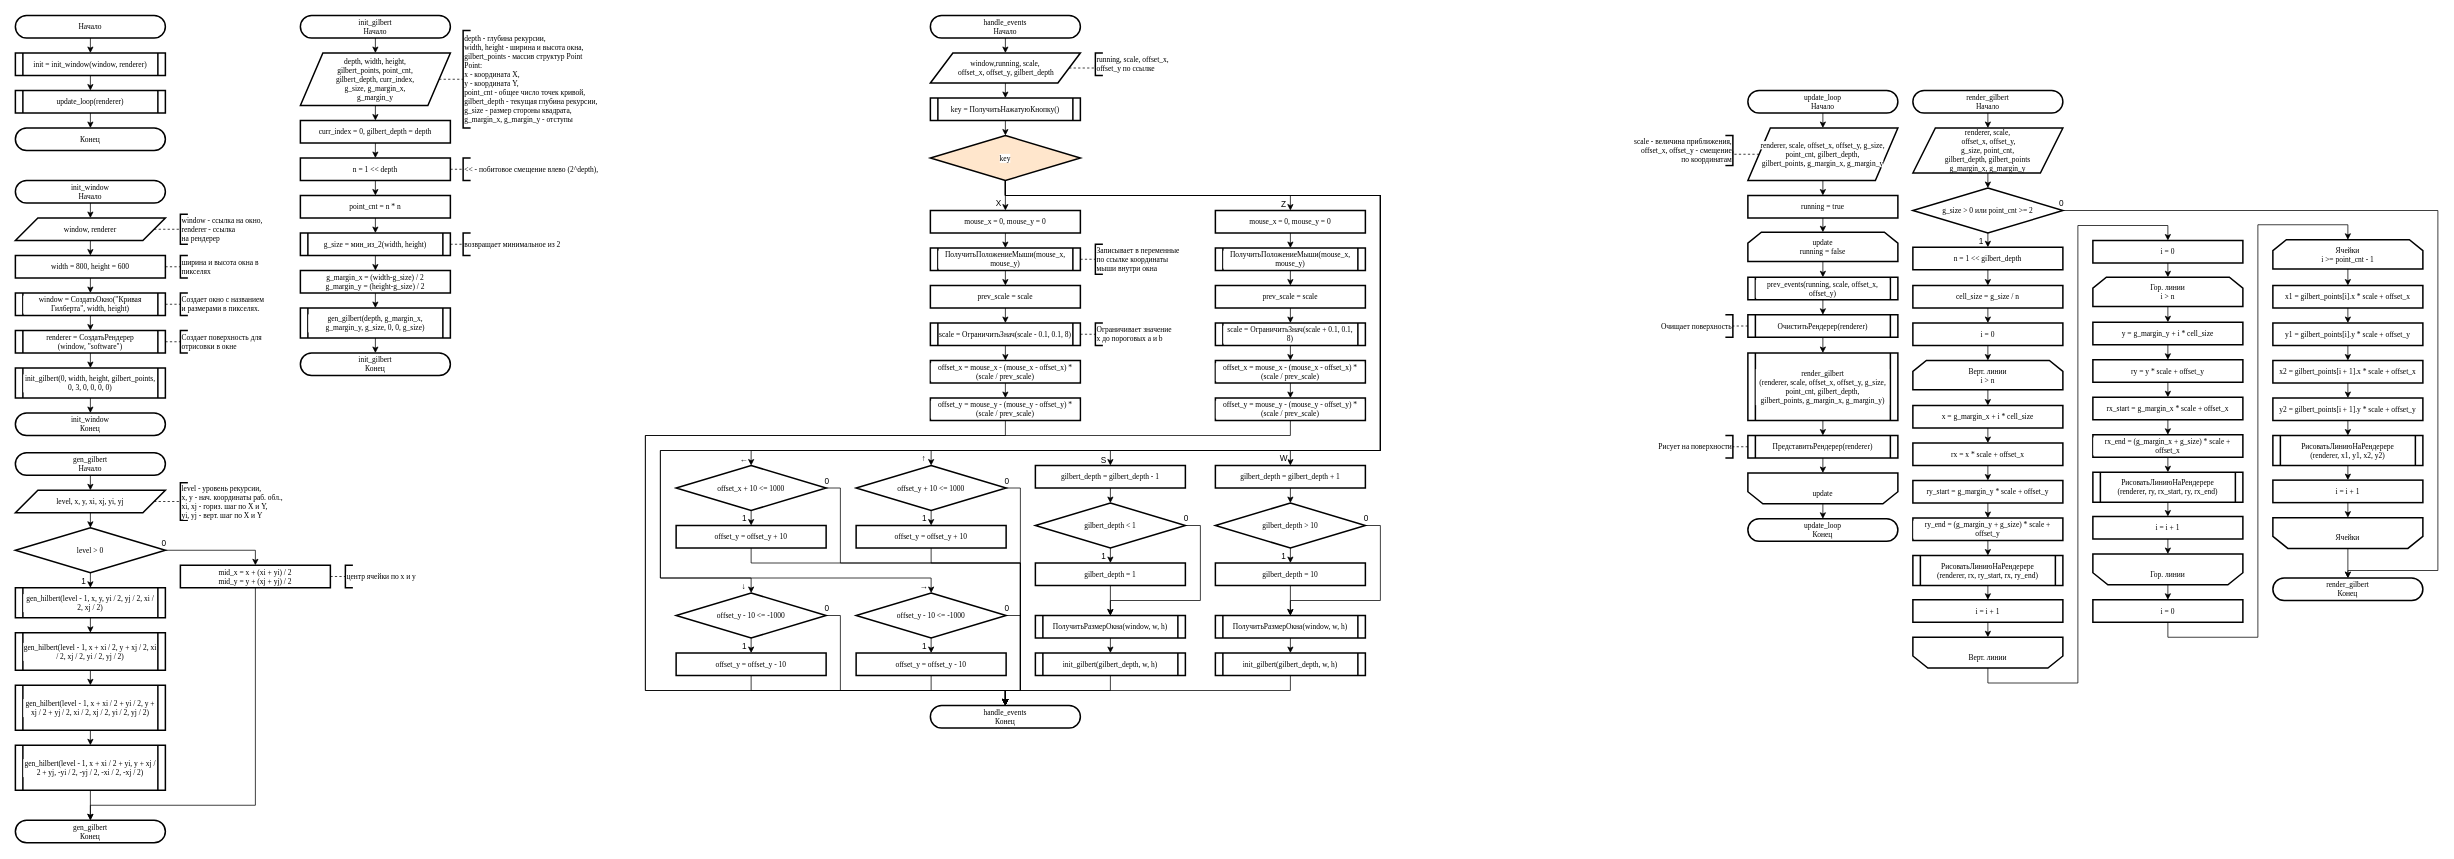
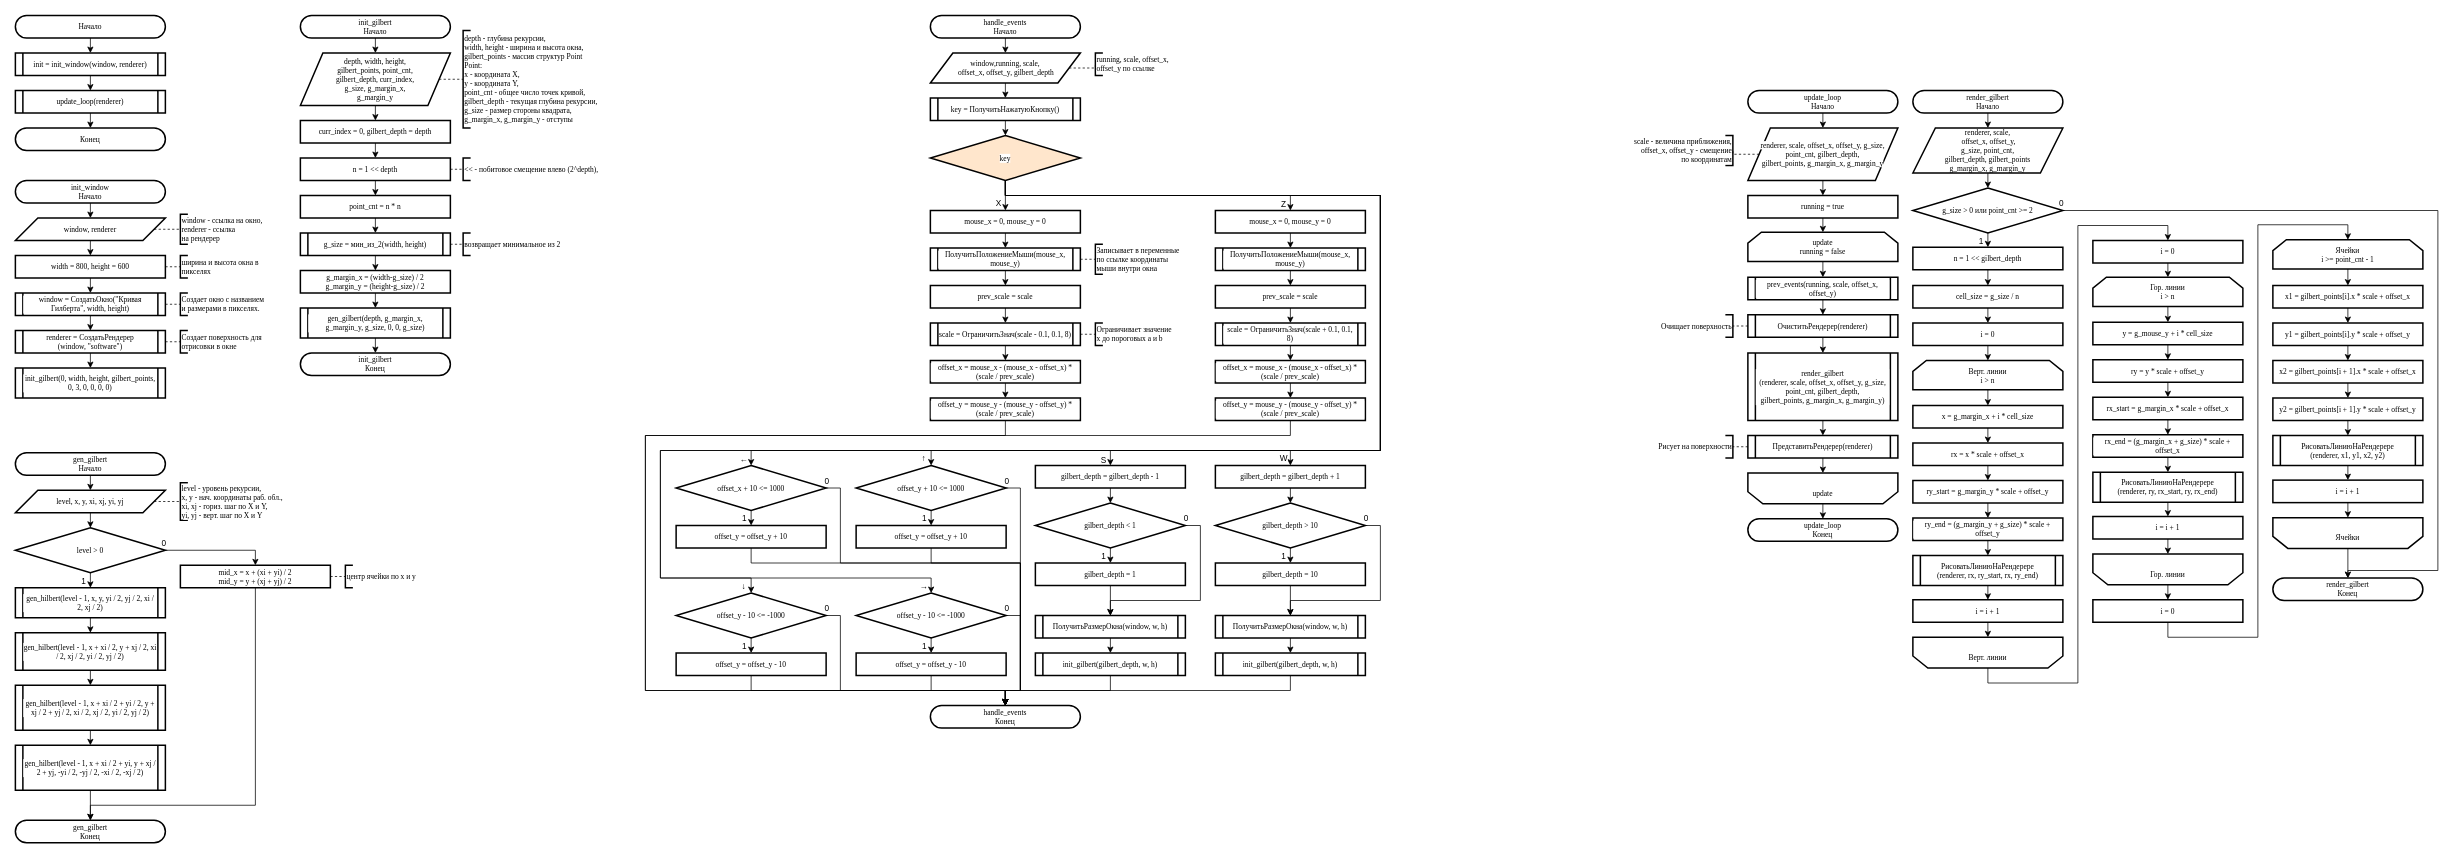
- <mxCell id="252" value="y = g_margin_y + i * cell_size" style="rounded=0;whiteSpace=wrap;html=1;strokeWidth=2;fontFamily=JetBrainsMono Nerd Font;fontSize=10;labelBackgroundColor=#FFFFFF;" vertex="1" parent="187"><mxGeometry x="490" y="309" width="200" height="30" as="geometry" /></mxCell>
+ <mxCell id="252" value="y = g_mouse_y + i * cell_size" style="rounded=0;whiteSpace=wrap;html=1;strokeWidth=2;fontFamily=JetBrainsMono Nerd Font;fontSize=10;labelBackgroundColor=#FFFFFF;" vertex="1" parent="187"><mxGeometry x="490" y="309" width="200" height="30" as="geometry" /></mxCell>
- <mxCell id="26" style="edgeStyle=orthogonalEdgeStyle;rounded=0;orthogonalLoop=1;jettySize=auto;html=1;exitX=0.5;exitY=1;exitDx=0;exitDy=0;entryX=0.5;entryY=0;entryDx=0;entryDy=0;" edge="1" parent="1" source="27" target="13"><mxGeometry relative="1" as="geometry" /></mxCell>
- <mxCell id="13" value="init_window&lt;br&gt;Конец" style="rounded=1;whiteSpace=wrap;html=1;arcSize=50;container=0;strokeWidth=2;fontFamily=JetBrainsMono Nerd Font;fontSize=10;labelBackgroundColor=#FFFFFF;" vertex="1" parent="1"><mxGeometry x="20" y="550" width="200" height="30" as="geometry" /></mxCell>
